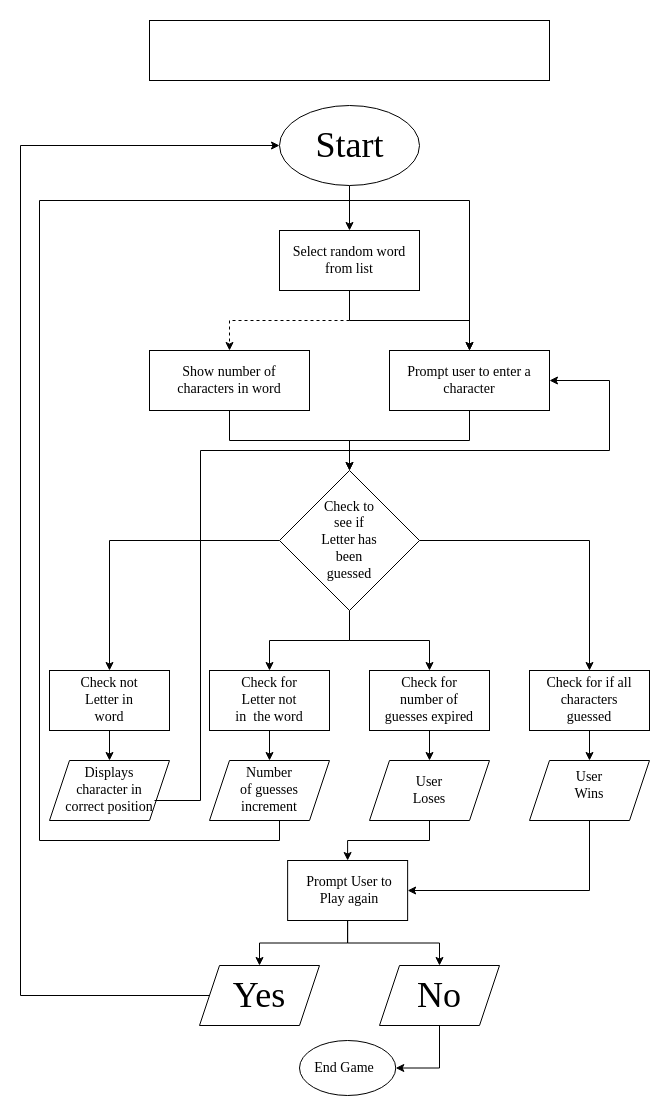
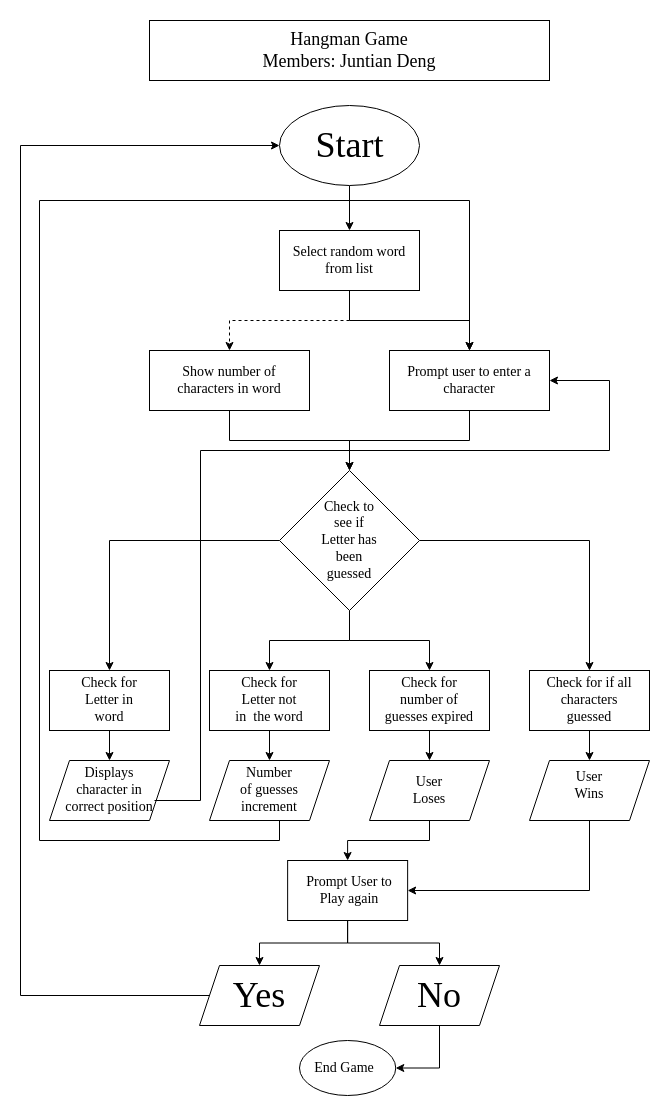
+ <mxCell id="6" value="&lt;font style=&quot;font-size: 18px;&quot; face=&quot;Times New Roman&quot;&gt;Hangman Game&lt;br&gt;Members: Juntian Deng&lt;/font&gt;" style="text;html=1;strokeColor=none;fillColor=none;align=center;verticalAlign=middle;whiteSpace=wrap;rounded=0;" vertex="1" parent="1"><mxGeometry x="149" y="20" width="400" height="60" as="geometry" /></mxCell>
- <mxCell id="30" value="&lt;font face=&quot;Times New Roman&quot; style=&quot;font-size: 14px;&quot;&gt;Check not Letter in word&lt;/font&gt;" style="text;html=1;strokeColor=none;fillColor=none;align=center;verticalAlign=middle;whiteSpace=wrap;rounded=0;" vertex="1" parent="1"><mxGeometry x="79" y="685" width="60" height="30" as="geometry" /></mxCell>
+ <mxCell id="30" value="&lt;font face=&quot;Times New Roman&quot; style=&quot;font-size: 14px;&quot;&gt;Check for Letter in word&lt;/font&gt;" style="text;html=1;strokeColor=none;fillColor=none;align=center;verticalAlign=middle;whiteSpace=wrap;rounded=0;" vertex="1" parent="1"><mxGeometry x="79" y="685" width="60" height="30" as="geometry" /></mxCell>
